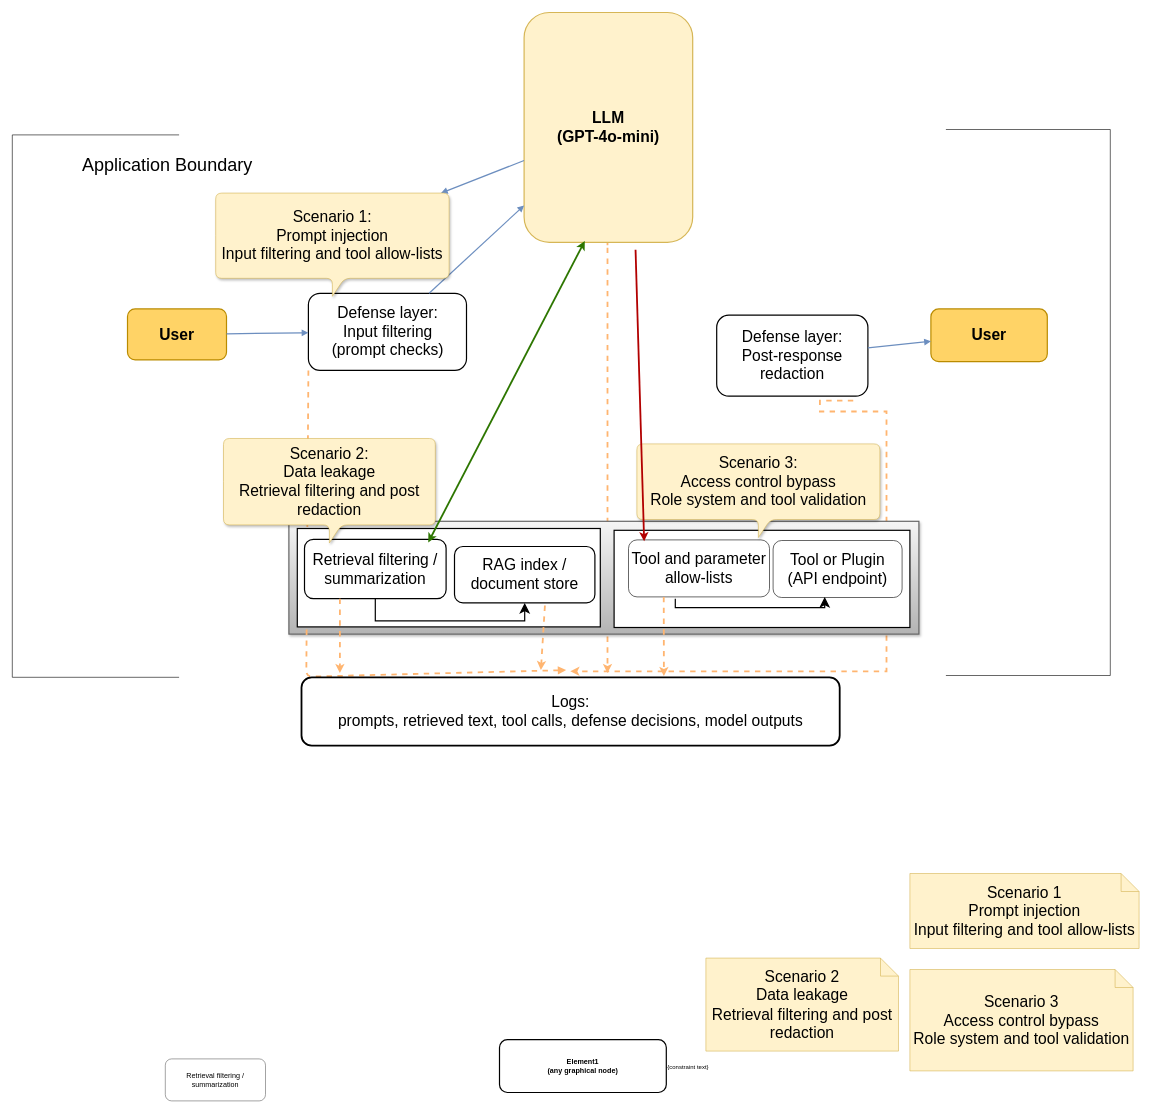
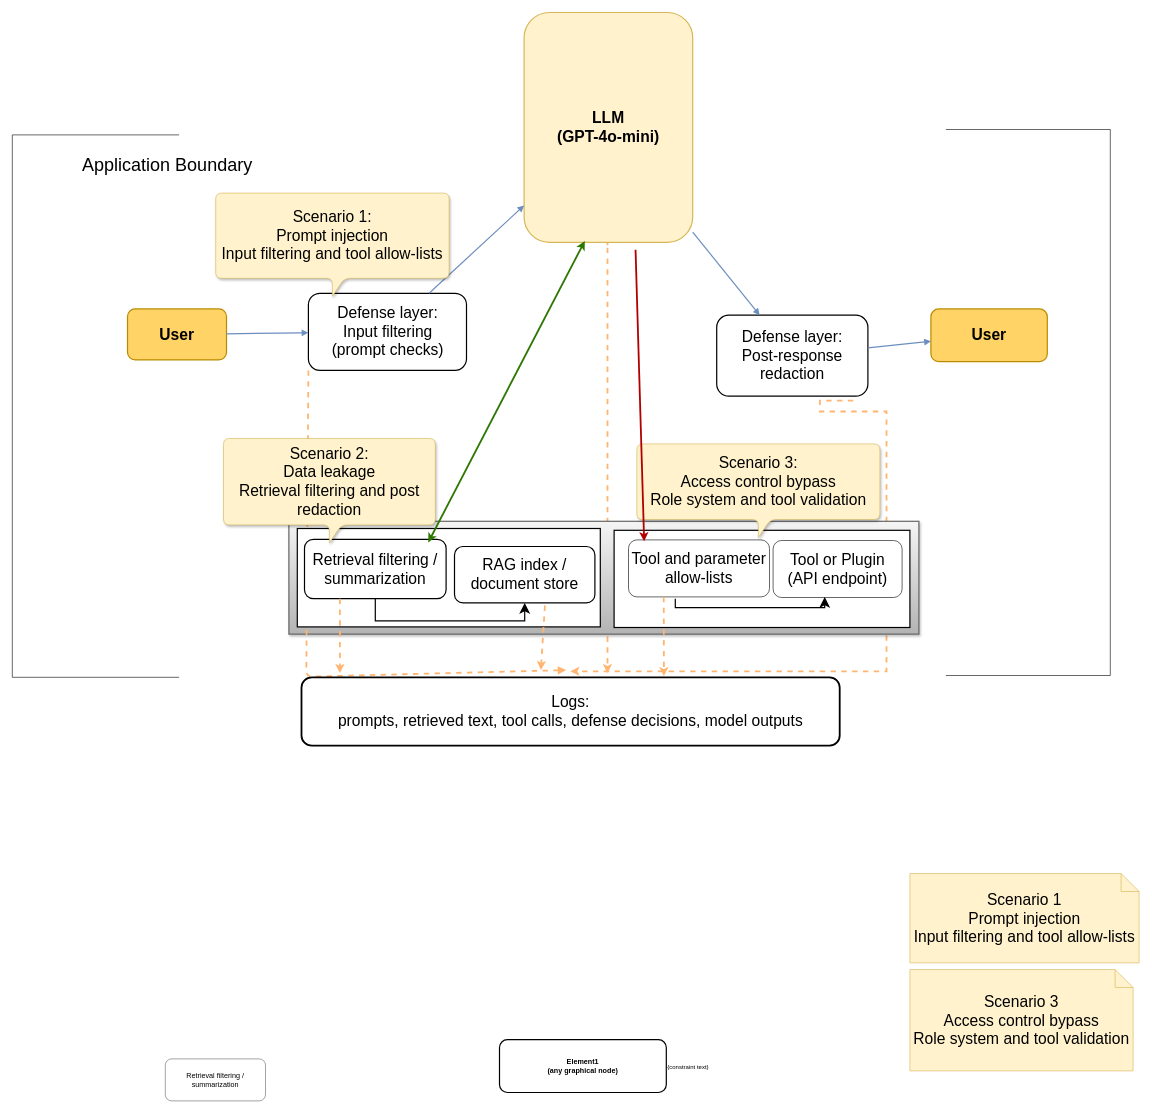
- <mxCell id="11" style="endArrow=block;strokeWidth=2;strokeColor=#6C8EBF;" parent="1" source="5" target="33" edge="1"><mxGeometry relative="1" as="geometry" /></mxCell>
+ <mxCell id="11" style="endArrow=block;strokeWidth=2;strokeColor=#6C8EBF;" parent="1" source="5" target="7" edge="1"><mxGeometry relative="1" as="geometry" /></mxCell>
- <mxCell id="17" value="&lt;font style=&quot;font-size: 26px;&quot;&gt;Scenario 1&lt;br&gt;Prompt injection&lt;br&gt;Input filtering and tool allow-lists&lt;/font&gt;" style="shape=note;whiteSpace=wrap;html=1;fillColor=#FFF2CC;strokeColor=#D6B656;fontSize=12" parent="1" vertex="1"><mxGeometry x="1516" y="1455" width="382" height="125" as="geometry" /></mxCell>
+ <mxCell id="17" value="&lt;font style=&quot;font-size: 26px;&quot;&gt;Scenario 1&lt;br&gt;Prompt injection&lt;br&gt;Input filtering and tool allow-lists&lt;/font&gt;" style="shape=note;whiteSpace=wrap;html=1;fillColor=#FFF2CC;strokeColor=#D6B656;fontSize=12" parent="1" vertex="1"><mxGeometry x="1516" y="1455" width="382" height="149" as="geometry" /></mxCell>
- <mxCell id="18" value="&lt;font style=&quot;font-size: 26px;&quot;&gt;Scenario 2&lt;br&gt;Data leakage&lt;br&gt;Retrieval filtering and post redaction&lt;/font&gt;" style="shape=note;whiteSpace=wrap;html=1;fillColor=#fff2cc;strokeColor=#d6b656;fontSize=12;" parent="1" vertex="1"><mxGeometry x="1176" y="1596" width="321" height="155" as="geometry" /></mxCell>
